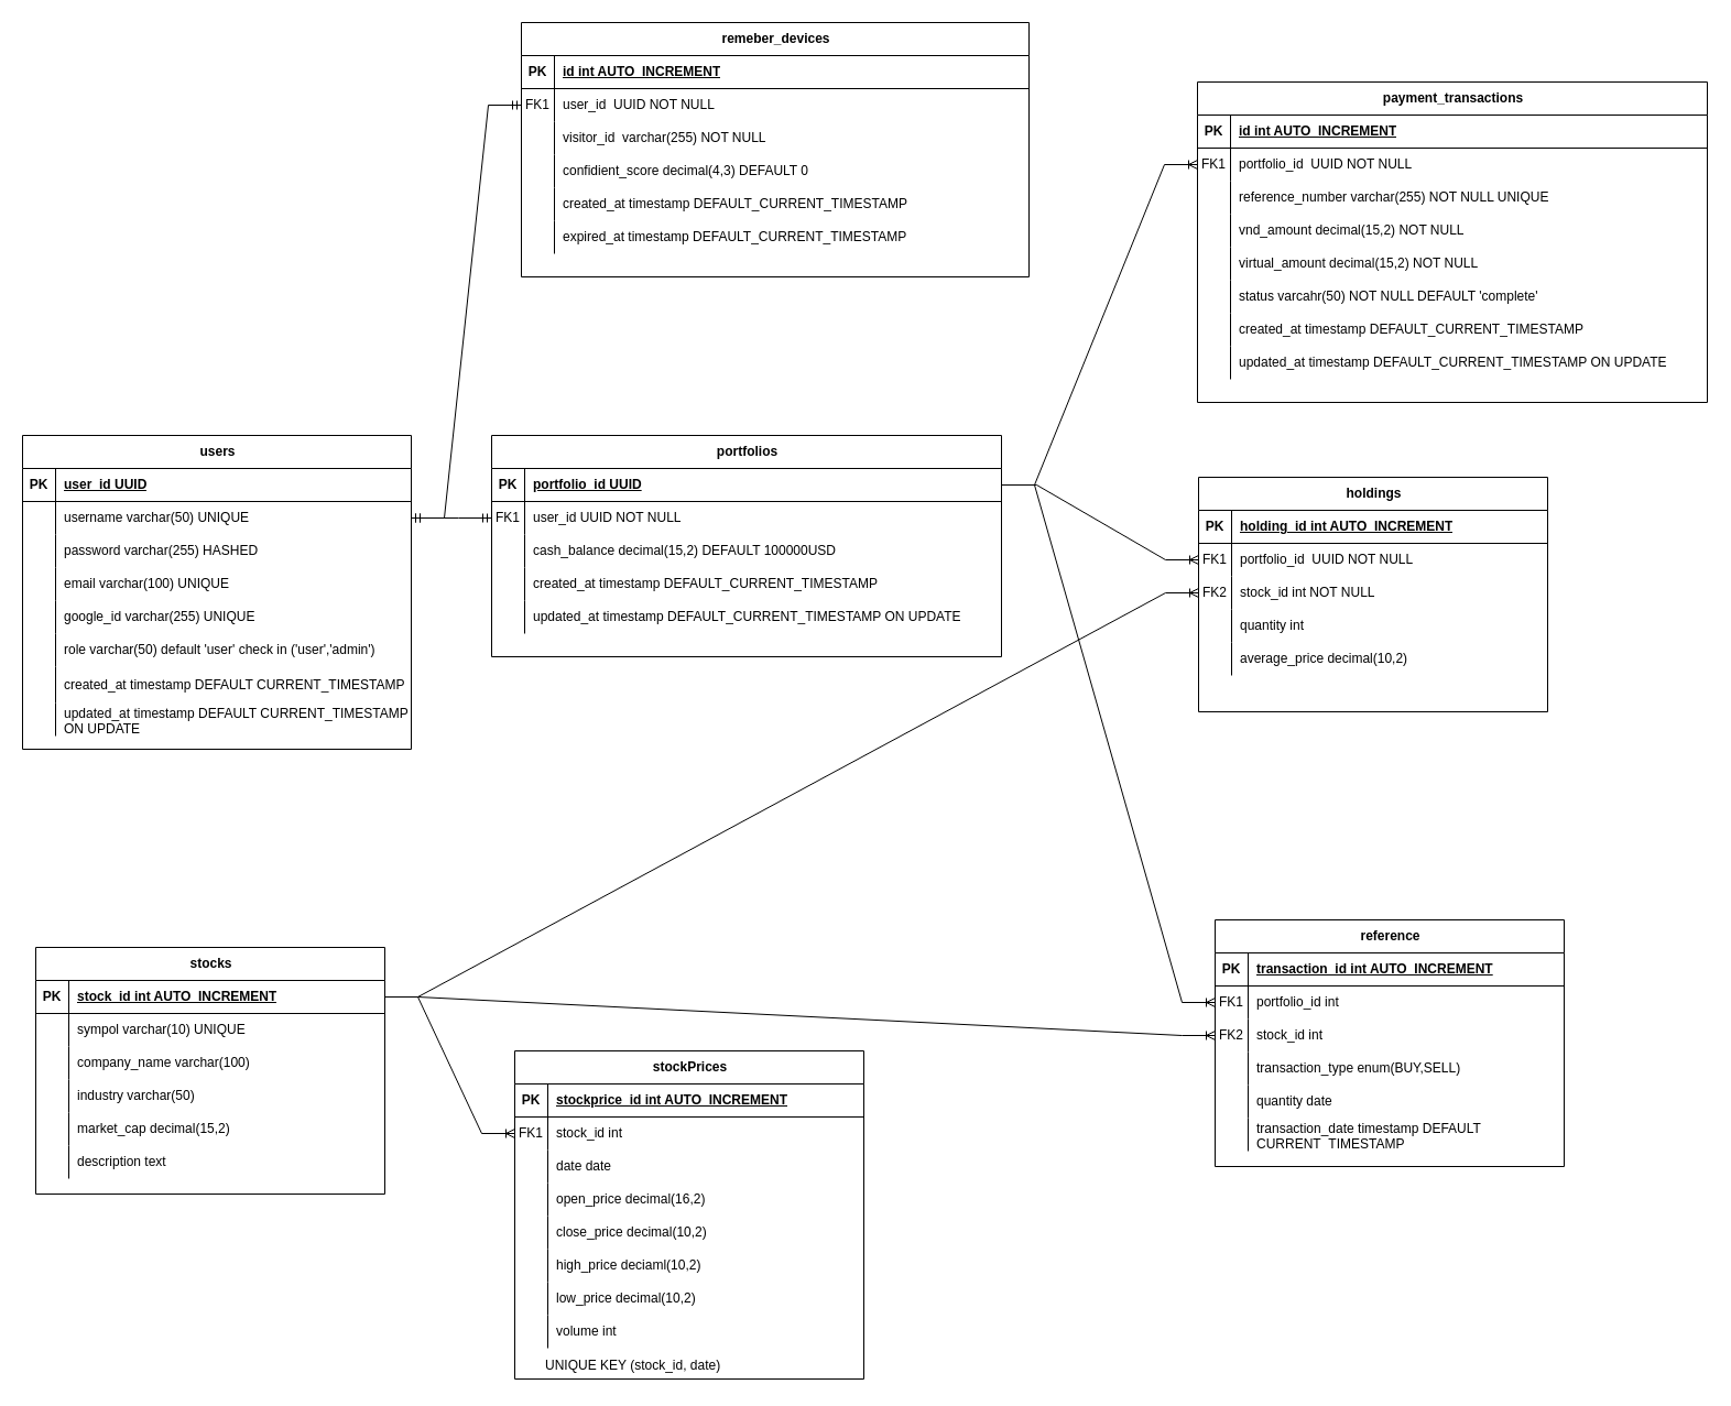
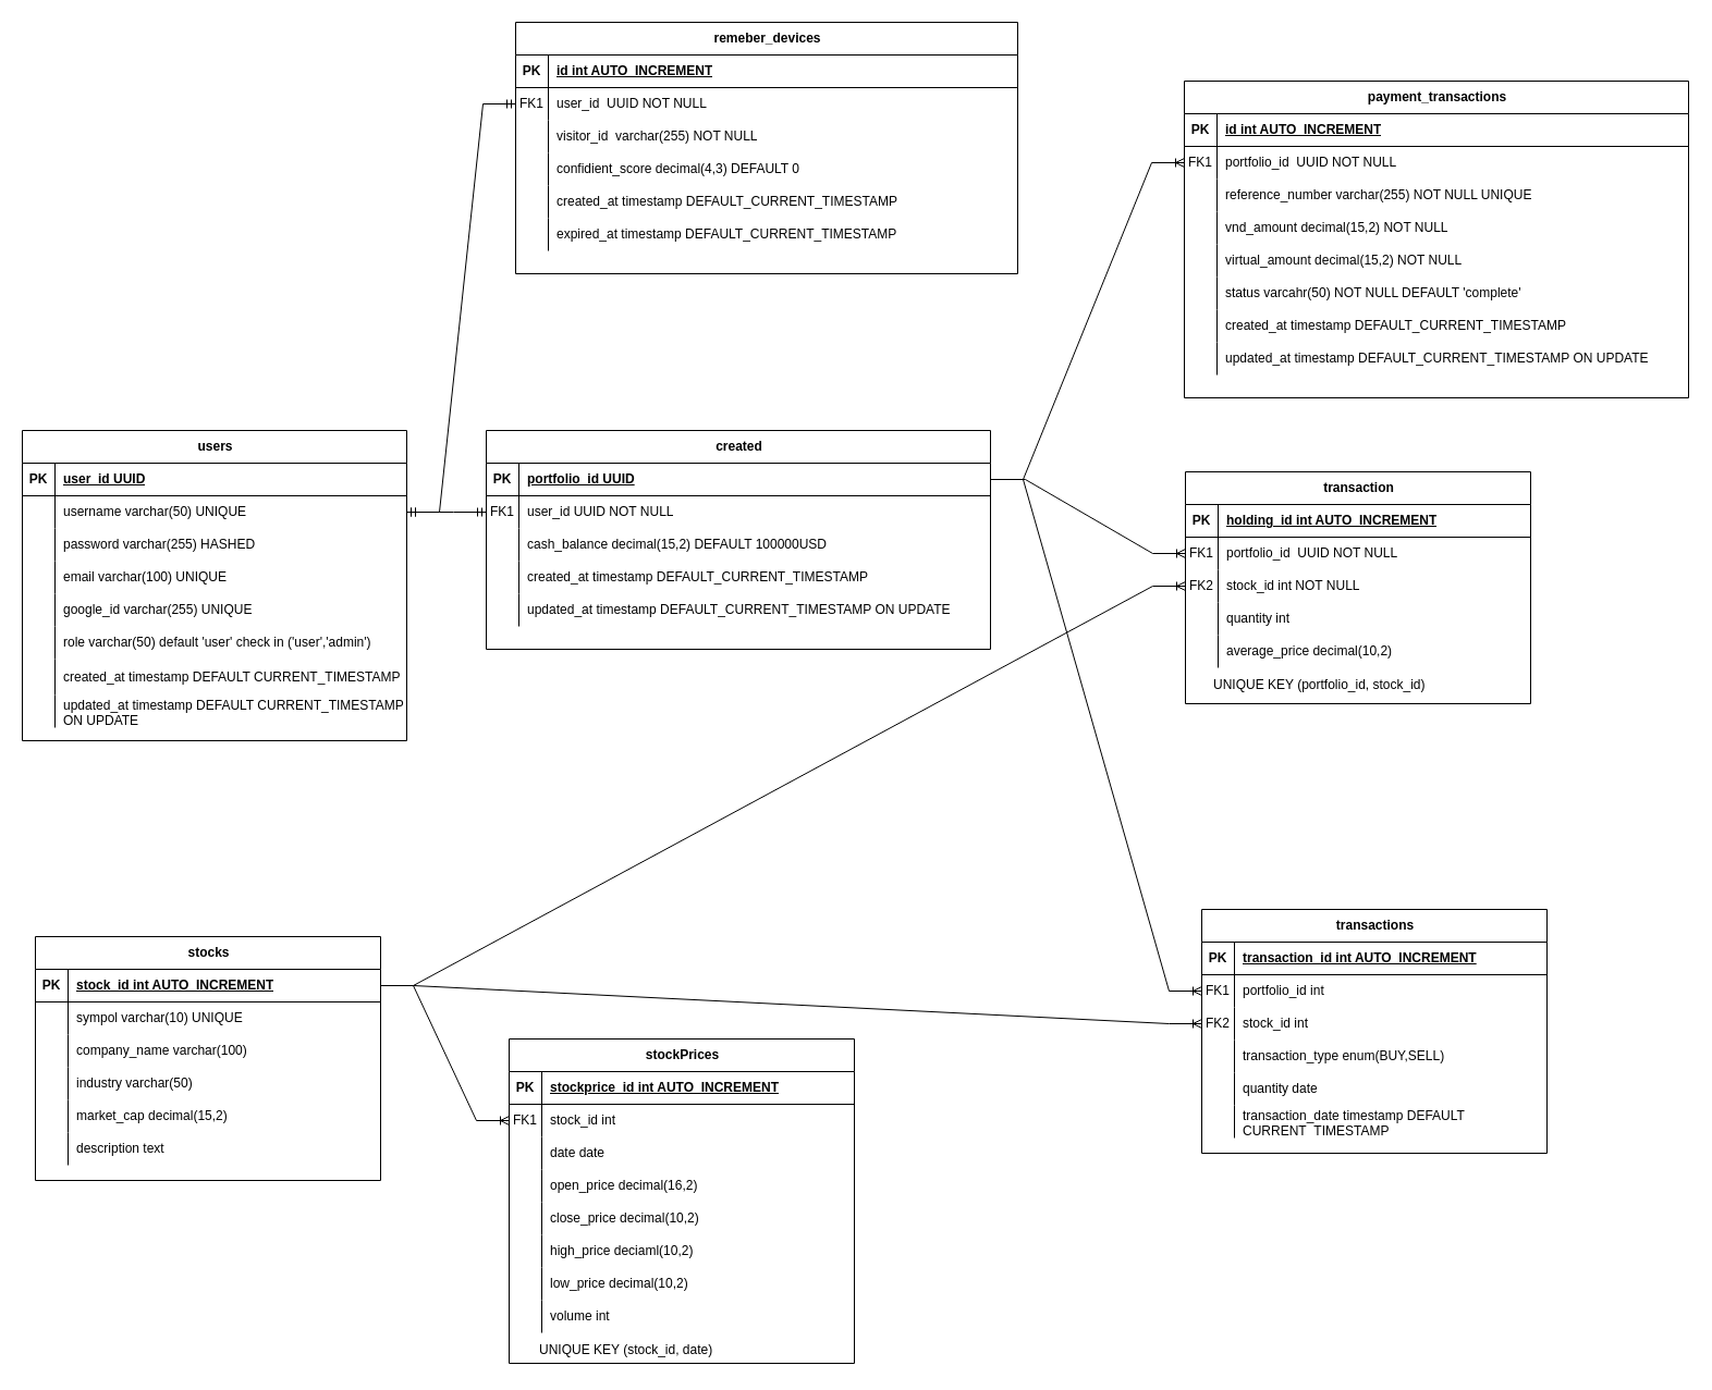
- <mxCell id="74" value="portfolios" style="shape=table;startSize=30;container=1;collapsible=1;childLayout=tableLayout;fixedRows=1;rowLines=0;fontStyle=1;align=center;resizeLast=1;html=1;" parent="1" vertex="1"><mxGeometry x="446" y="395" width="463" height="201" as="geometry" /></mxCell>
+ <mxCell id="74" value="created" style="shape=table;startSize=30;container=1;collapsible=1;childLayout=tableLayout;fixedRows=1;rowLines=0;fontStyle=1;align=center;resizeLast=1;html=1;" parent="1" vertex="1"><mxGeometry x="446" y="395" width="463" height="201" as="geometry" /></mxCell>
- <mxCell id="92" value="holdings" style="shape=table;startSize=30;container=1;collapsible=1;childLayout=tableLayout;fixedRows=1;rowLines=0;fontStyle=1;align=center;resizeLast=1;html=1;" parent="91" vertex="1"><mxGeometry x="1" width="317" height="213" as="geometry" /></mxCell>
+ <mxCell id="92" value="transaction" style="shape=table;startSize=30;container=1;collapsible=1;childLayout=tableLayout;fixedRows=1;rowLines=0;fontStyle=1;align=center;resizeLast=1;html=1;" parent="91" vertex="1"><mxGeometry x="1" width="317" height="213" as="geometry" /></mxCell>
+ <mxCell id="108" value="UNIQUE KEY (portfolio_id, stock_id)" style="text;strokeColor=none;fillColor=none;spacingLeft=4;spacingRight=4;overflow=hidden;rotatable=0;points=[[0,0.5],[1,0.5]];portConstraint=eastwest;fontSize=12;whiteSpace=wrap;html=1;" parent="91" vertex="1"><mxGeometry x="21" y="182" width="266" height="29" as="geometry" /></mxCell>
- <mxCell id="109" value="reference" style="shape=table;startSize=30;container=1;collapsible=1;childLayout=tableLayout;fixedRows=1;rowLines=0;fontStyle=1;align=center;resizeLast=1;html=1;" parent="1" vertex="1"><mxGeometry x="1103" y="835" width="317" height="224" as="geometry" /></mxCell>
+ <mxCell id="109" value="transactions" style="shape=table;startSize=30;container=1;collapsible=1;childLayout=tableLayout;fixedRows=1;rowLines=0;fontStyle=1;align=center;resizeLast=1;html=1;" parent="1" vertex="1"><mxGeometry x="1103" y="835" width="317" height="224" as="geometry" /></mxCell>
